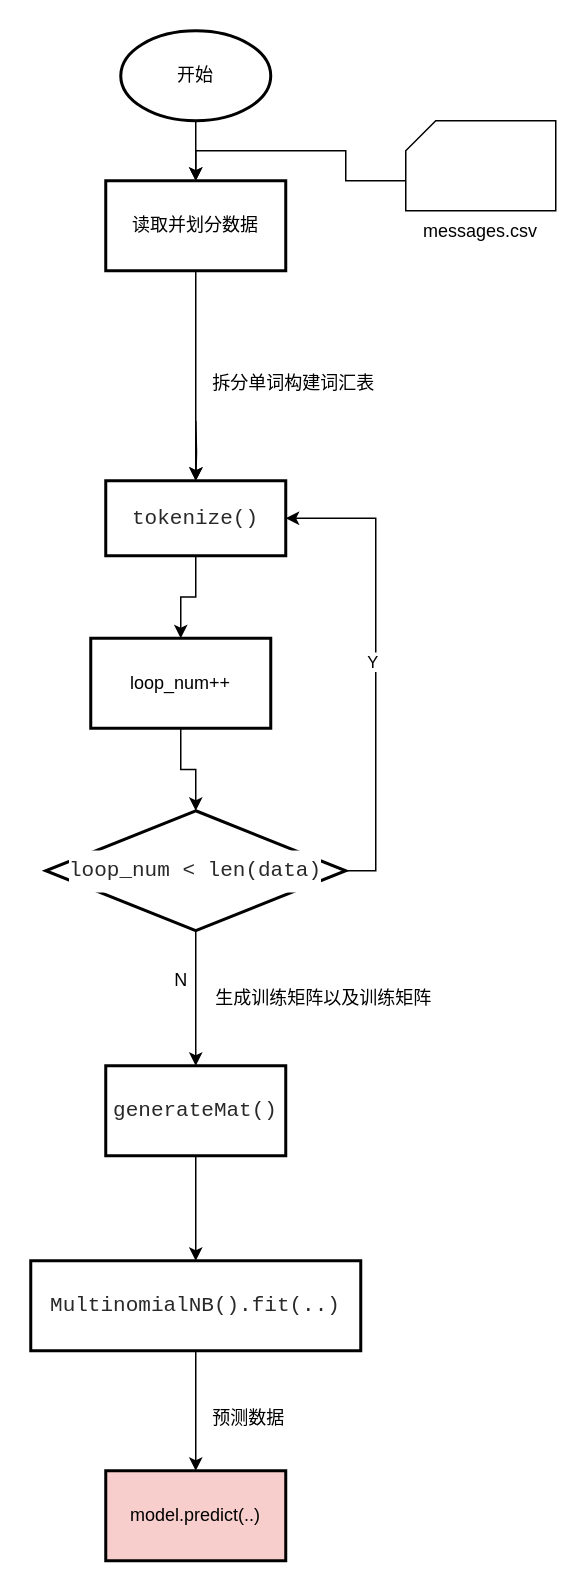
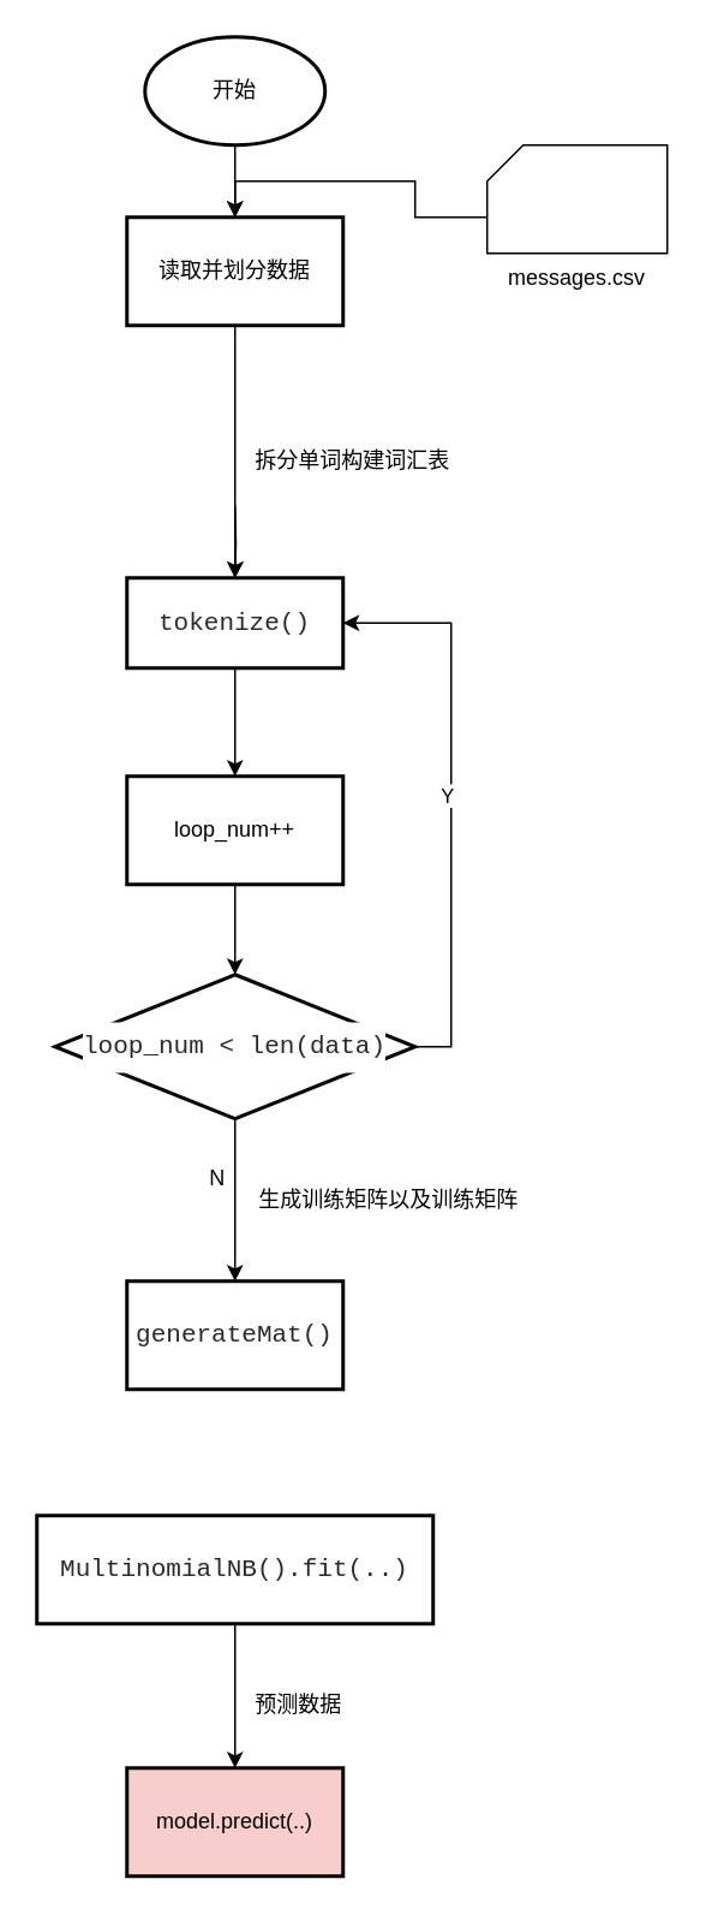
- <mxCell id="18" value="loop_num++" style="whiteSpace=wrap;html=1;strokeWidth=2;" vertex="1" parent="1"><mxGeometry x="60" y="425" width="120" height="60" as="geometry" /></mxCell>
+ <mxCell id="18" value="loop_num++" style="whiteSpace=wrap;html=1;strokeWidth=2;" vertex="1" parent="1"><mxGeometry x="70" y="430" width="120" height="60" as="geometry" /></mxCell>
- <mxCell id="11" value="" style="edgeStyle=orthogonalEdgeStyle;rounded=0;orthogonalLoop=1;jettySize=auto;html=1;" edge="1" parent="1" source="12" target="15"><mxGeometry relative="1" as="geometry" /></mxCell>
